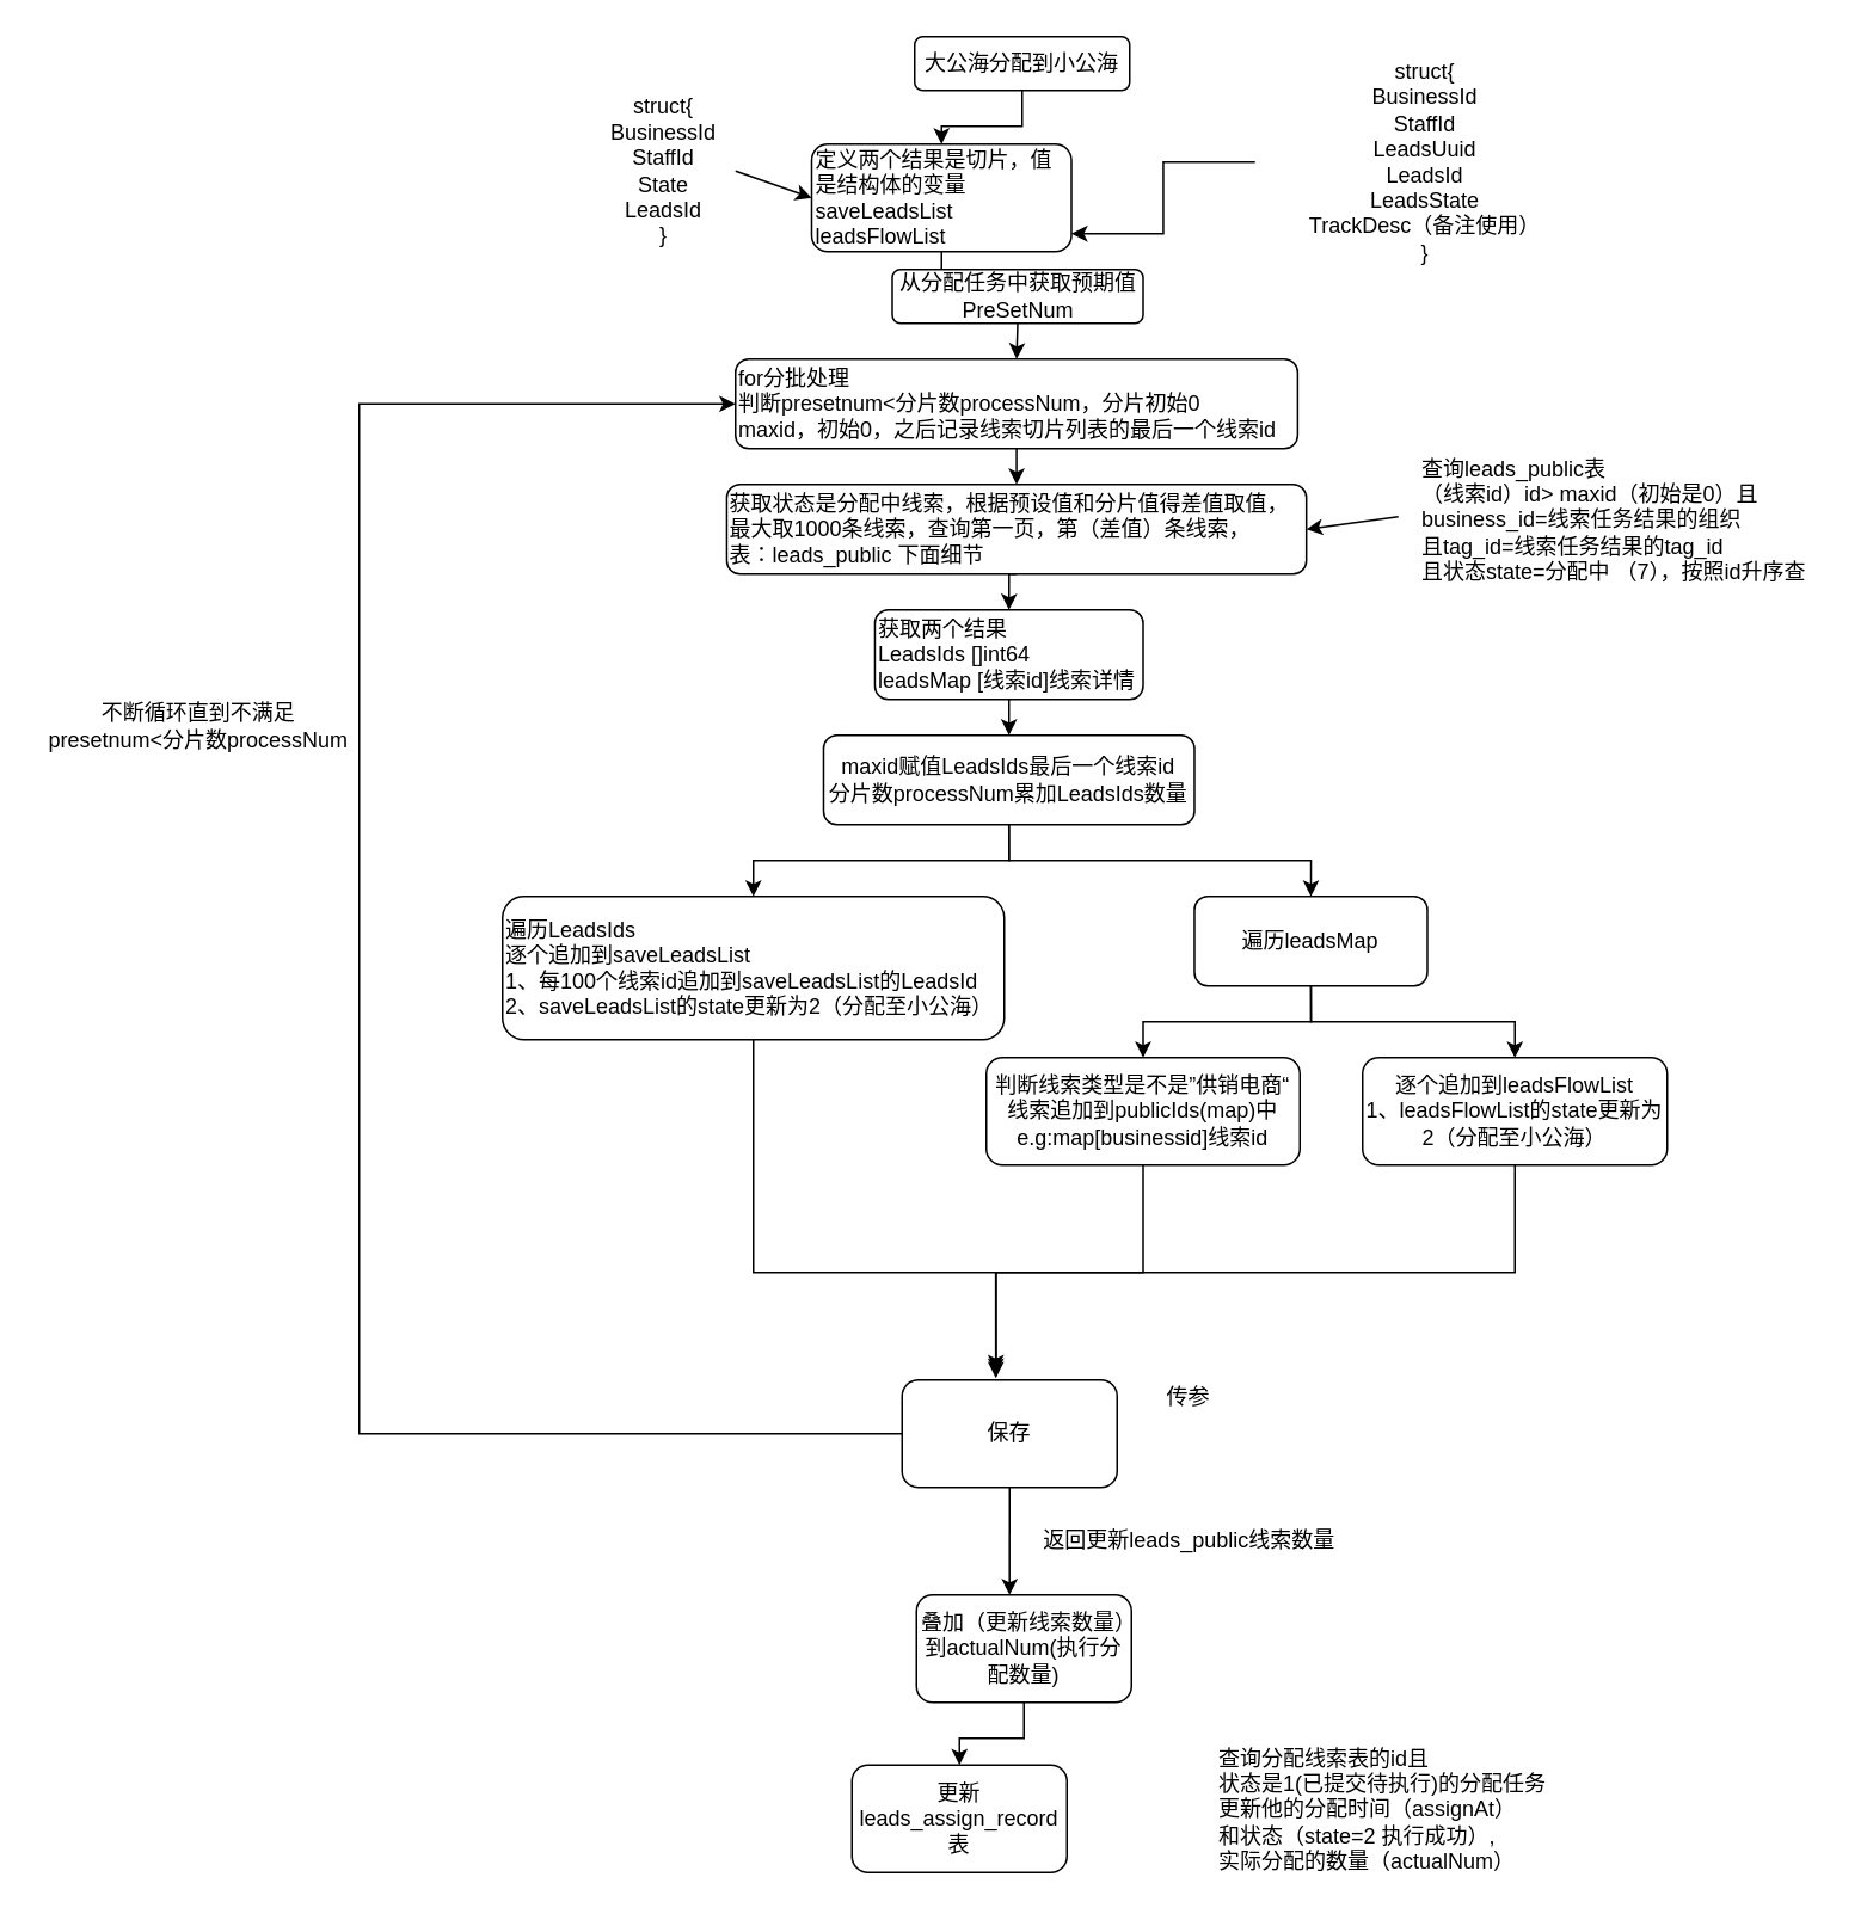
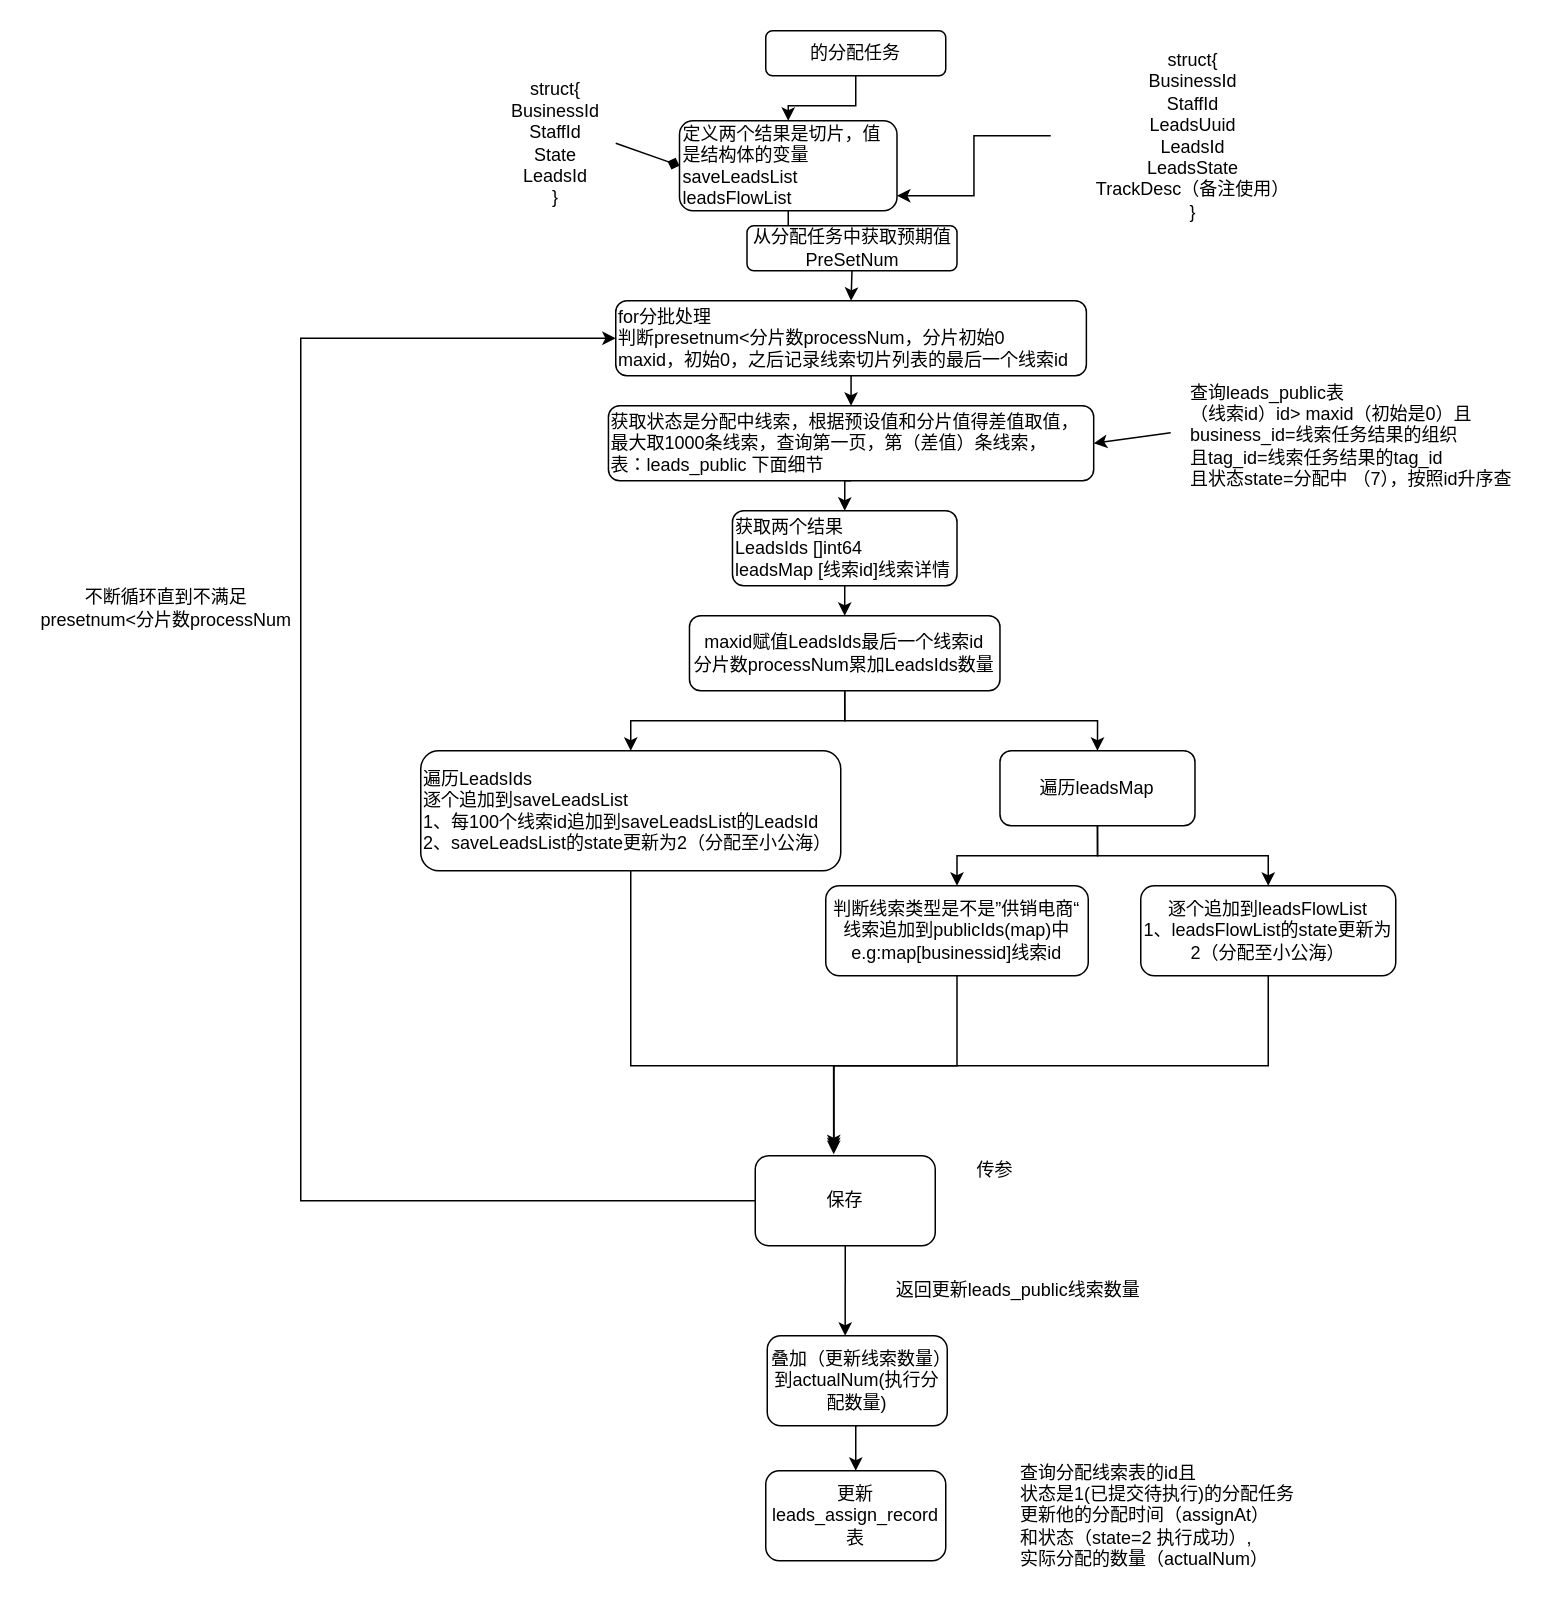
- <mxCell id="3" value="大公海分配到小公海" style="rounded=1;whiteSpace=wrap;html=1;" vertex="1" parent="1"><mxGeometry x="510" y="20" width="120" height="30" as="geometry" /></mxCell>
+ <mxCell id="3" value="的分配任务" style="rounded=1;whiteSpace=wrap;html=1;" vertex="1" parent="1"><mxGeometry x="510" y="20" width="120" height="30" as="geometry" /></mxCell>
- <mxCell id="7" value="" style="endArrow=classic;html=1;entryX=0;entryY=0.5;entryDx=0;entryDy=0;exitX=1;exitY=0.5;exitDx=0;exitDy=0;" edge="1" parent="1" source="6" target="5"><mxGeometry width="50" height="50" relative="1" as="geometry"><mxPoint x="410" y="120" as="sourcePoint" /><mxPoint x="460" y="70" as="targetPoint" /></mxGeometry></mxCell>
+ <mxCell id="7" value="" style="endArrow=diamond;html=1;entryX=0;entryY=0.5;entryDx=0;entryDy=0;exitX=1;exitY=0.5;exitDx=0;exitDy=0;" edge="1" parent="1" source="6" target="5"><mxGeometry width="50" height="50" relative="1" as="geometry"><mxPoint x="410" y="120" as="sourcePoint" /><mxPoint x="460" y="70" as="targetPoint" /></mxGeometry></mxCell>
- <mxCell id="39" value="返回更新leads_public线索数量" style="text;html=1;align=center;verticalAlign=middle;resizable=0;points=[];autosize=1;" vertex="1" parent="1"><mxGeometry x="572.5" y="850" width="180" height="20" as="geometry" /></mxCell>
+ <mxCell id="39" value="返回更新leads_public线索数量" style="text;html=1;align=center;verticalAlign=middle;resizable=0;points=[];autosize=1;" vertex="1" parent="1"><mxGeometry x="587.5" y="850" width="180" height="20" as="geometry" /></mxCell>
- <mxCell id="40" value="更新leads_assign_record&lt;br&gt;表" style="rounded=1;whiteSpace=wrap;html=1;" vertex="1" parent="1"><mxGeometry x="475" y="985" width="120" height="60" as="geometry" /></mxCell>
+ <mxCell id="40" value="更新leads_assign_record&lt;br&gt;表" style="rounded=1;whiteSpace=wrap;html=1;" vertex="1" parent="1"><mxGeometry x="510" y="980" width="120" height="60" as="geometry" /></mxCell>
